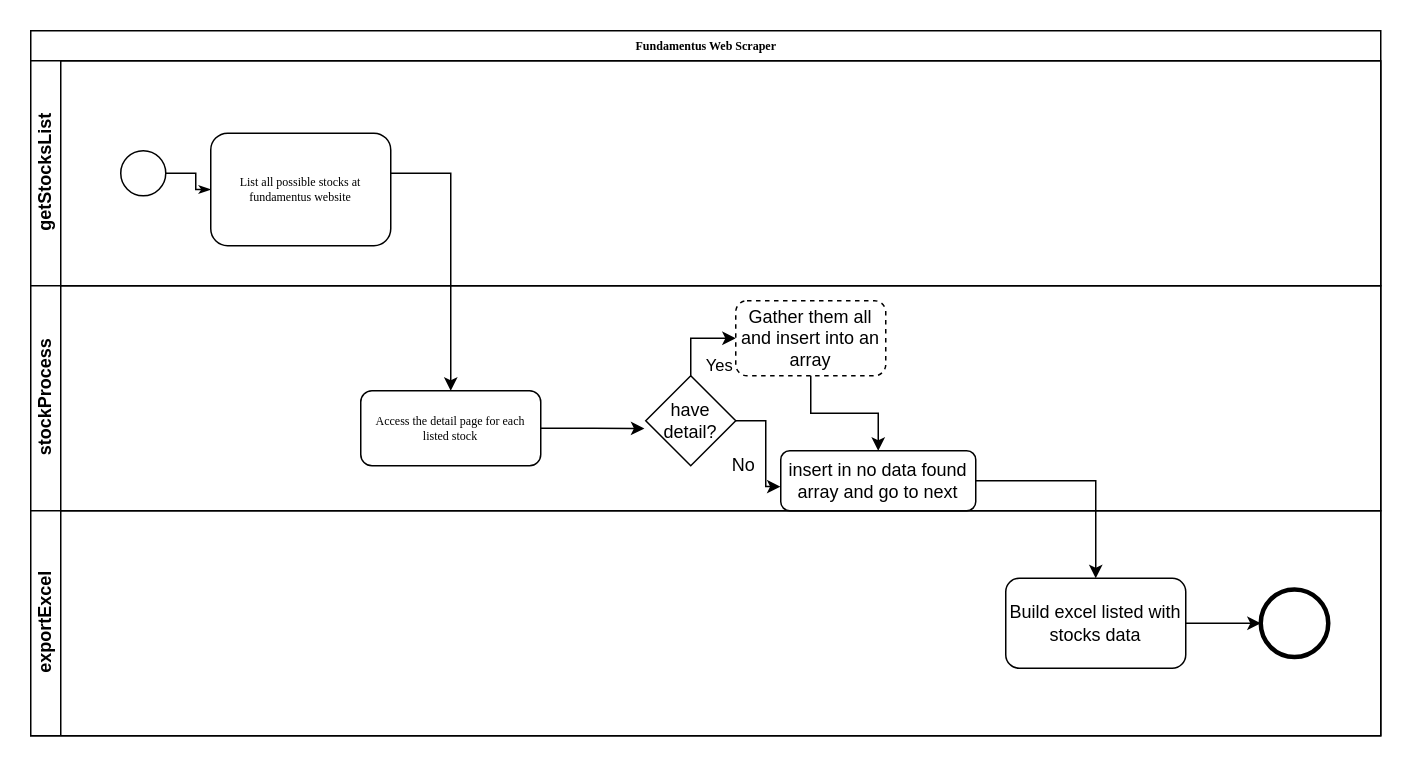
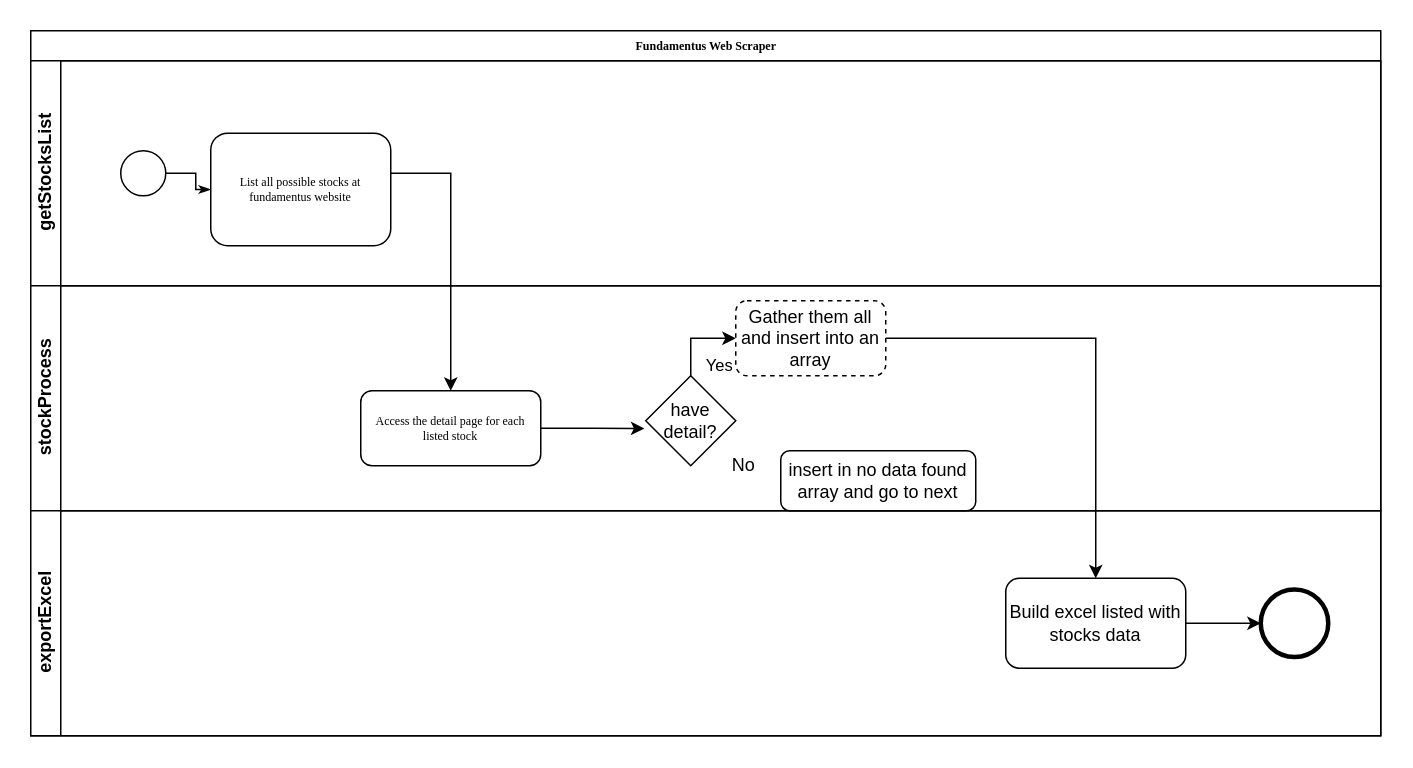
- <mxCell id="22" style="edgeStyle=orthogonalEdgeStyle;rounded=0;orthogonalLoop=1;jettySize=auto;html=1;" edge="1" parent="2" source="14" target="15"><mxGeometry relative="1" as="geometry" /></mxCell>
+ <mxCell id="22" style="edgeStyle=orthogonalEdgeStyle;rounded=0;orthogonalLoop=1;jettySize=auto;html=1;entryX=0.5;entryY=0;entryDx=0;entryDy=0;" edge="1" parent="2" source="14" target="19"><mxGeometry relative="1" as="geometry" /></mxCell>
- <mxCell id="12" style="edgeStyle=orthogonalEdgeStyle;rounded=0;orthogonalLoop=1;jettySize=auto;html=1;entryX=-0.001;entryY=0.598;entryDx=0;entryDy=0;entryPerimeter=0;" edge="1" parent="7" source="13" target="15"><mxGeometry relative="1" as="geometry" /></mxCell>
- <mxCell id="23" style="edgeStyle=orthogonalEdgeStyle;rounded=0;orthogonalLoop=1;jettySize=auto;html=1;entryX=0.5;entryY=0;entryDx=0;entryDy=0;" edge="1" parent="2" source="15" target="19"><mxGeometry relative="1" as="geometry" /></mxCell>
